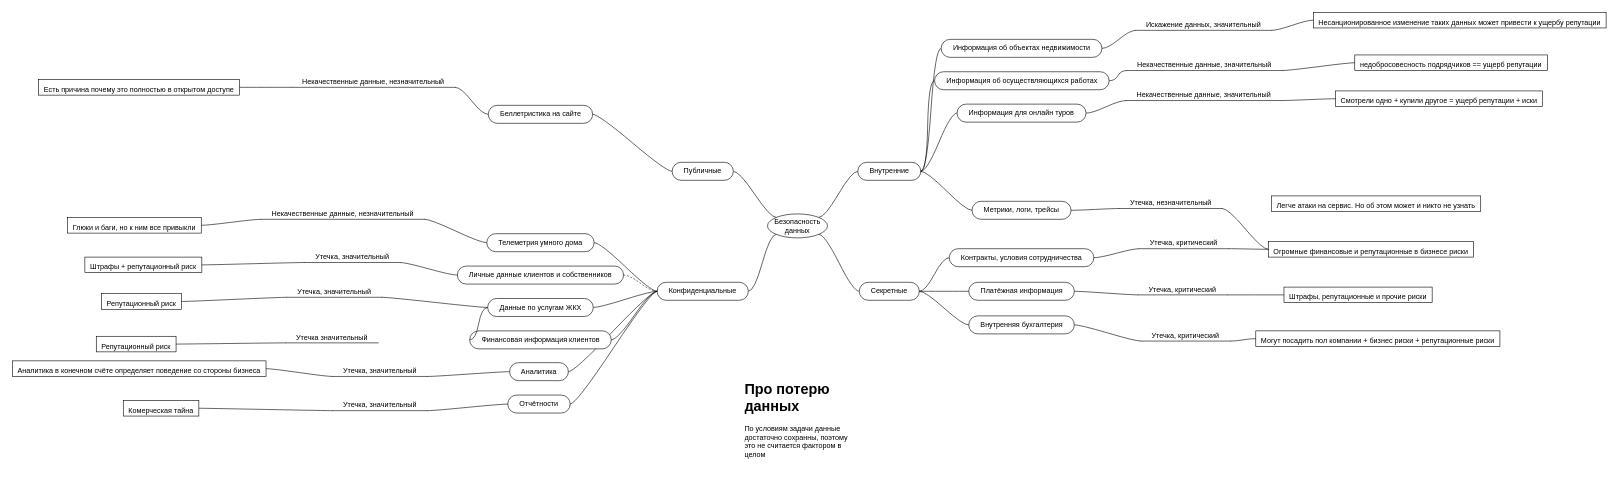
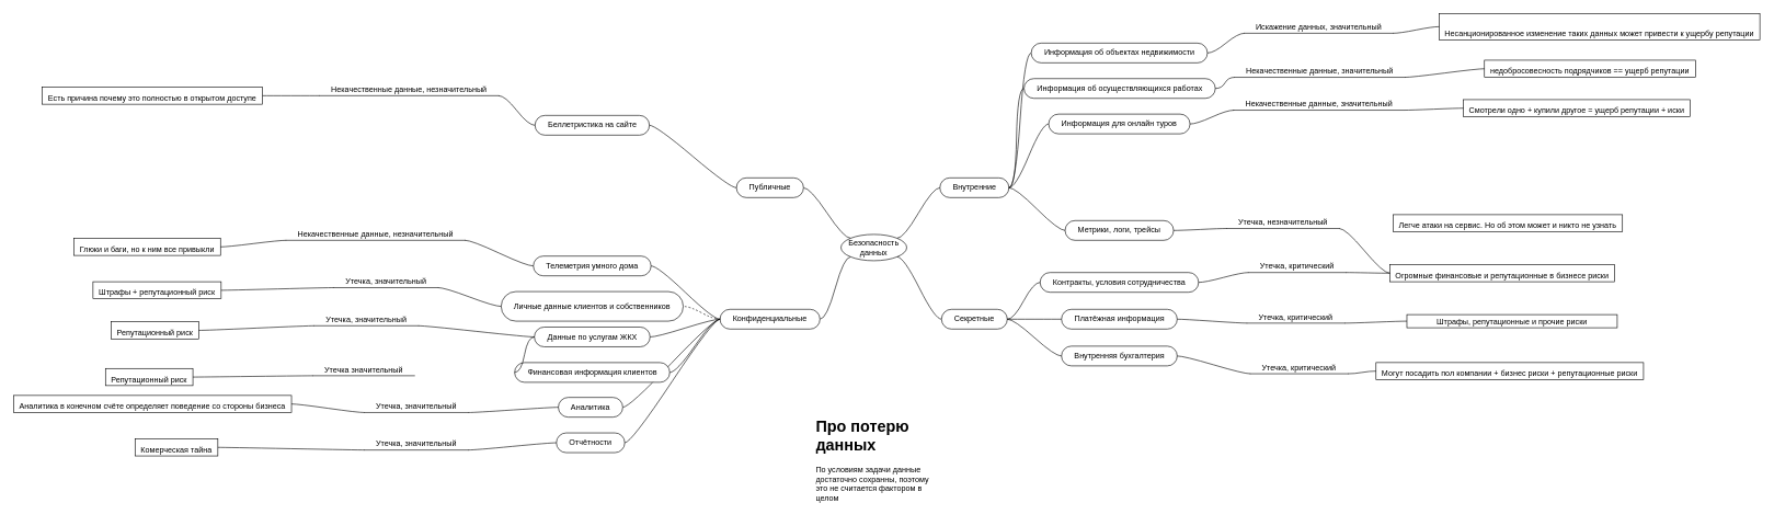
- <mxCell id="82" value="Несанционированное изменение таких данных может привести к ущербу репутации" style="whiteSpace=wrap;html=1;verticalAlign=bottom;fillColor=none;autosize=1;" vertex="1" parent="1"><mxGeometry x="2189" y="20" width="488" height="26" as="geometry" /></mxCell>
+ <mxCell id="82" value="Несанционированное изменение таких данных может привести к ущербу репутации" style="whiteSpace=wrap;html=1;verticalAlign=bottom;fillColor=none;autosize=1;" vertex="1" parent="1"><mxGeometry x="2189" y="20" width="488" height="40" as="geometry" /></mxCell>
- <mxCell id="29" value="Личные данные клиентов и собственников" style="whiteSpace=wrap;html=1;rounded=1;arcSize=50;align=center;verticalAlign=middle;strokeWidth=1;autosize=1;spacing=4;treeFolding=1;treeMoving=1;newEdgeStyle={&quot;edgeStyle&quot;:&quot;entityRelationEdgeStyle&quot;,&quot;startArrow&quot;:&quot;none&quot;,&quot;endArrow&quot;:&quot;none&quot;,&quot;segment&quot;:10,&quot;curved&quot;:1,&quot;sourcePerimeterSpacing&quot;:0,&quot;targetPerimeterSpacing&quot;:0};" vertex="1" parent="1"><mxGeometry x="762" y="443" width="277" height="30" as="geometry" /></mxCell>
+ <mxCell id="29" value="Личные данные клиентов и собственников" style="whiteSpace=wrap;html=1;rounded=1;arcSize=50;align=center;verticalAlign=middle;strokeWidth=1;autosize=1;spacing=4;treeFolding=1;treeMoving=1;newEdgeStyle={&quot;edgeStyle&quot;:&quot;entityRelationEdgeStyle&quot;,&quot;startArrow&quot;:&quot;none&quot;,&quot;endArrow&quot;:&quot;none&quot;,&quot;segment&quot;:10,&quot;curved&quot;:1,&quot;sourcePerimeterSpacing&quot;:0,&quot;targetPerimeterSpacing&quot;:0};" vertex="1" parent="1"><mxGeometry x="762" y="443" width="277" height="45" as="geometry" /></mxCell>
- <mxCell id="94" value="Штрафы, репутационные и прочие риски" style="whiteSpace=wrap;html=1;verticalAlign=bottom;fillColor=none;autosize=1;" vertex="1" parent="1"><mxGeometry x="2140" y="478" width="247" height="26" as="geometry" /></mxCell>
+ <mxCell id="94" value="Штрафы, репутационные и прочие риски" style="whiteSpace=wrap;html=1;verticalAlign=bottom;fillColor=none;autosize=1;" vertex="1" parent="1"><mxGeometry x="2140" y="478" width="320" height="20" as="geometry" /></mxCell>
